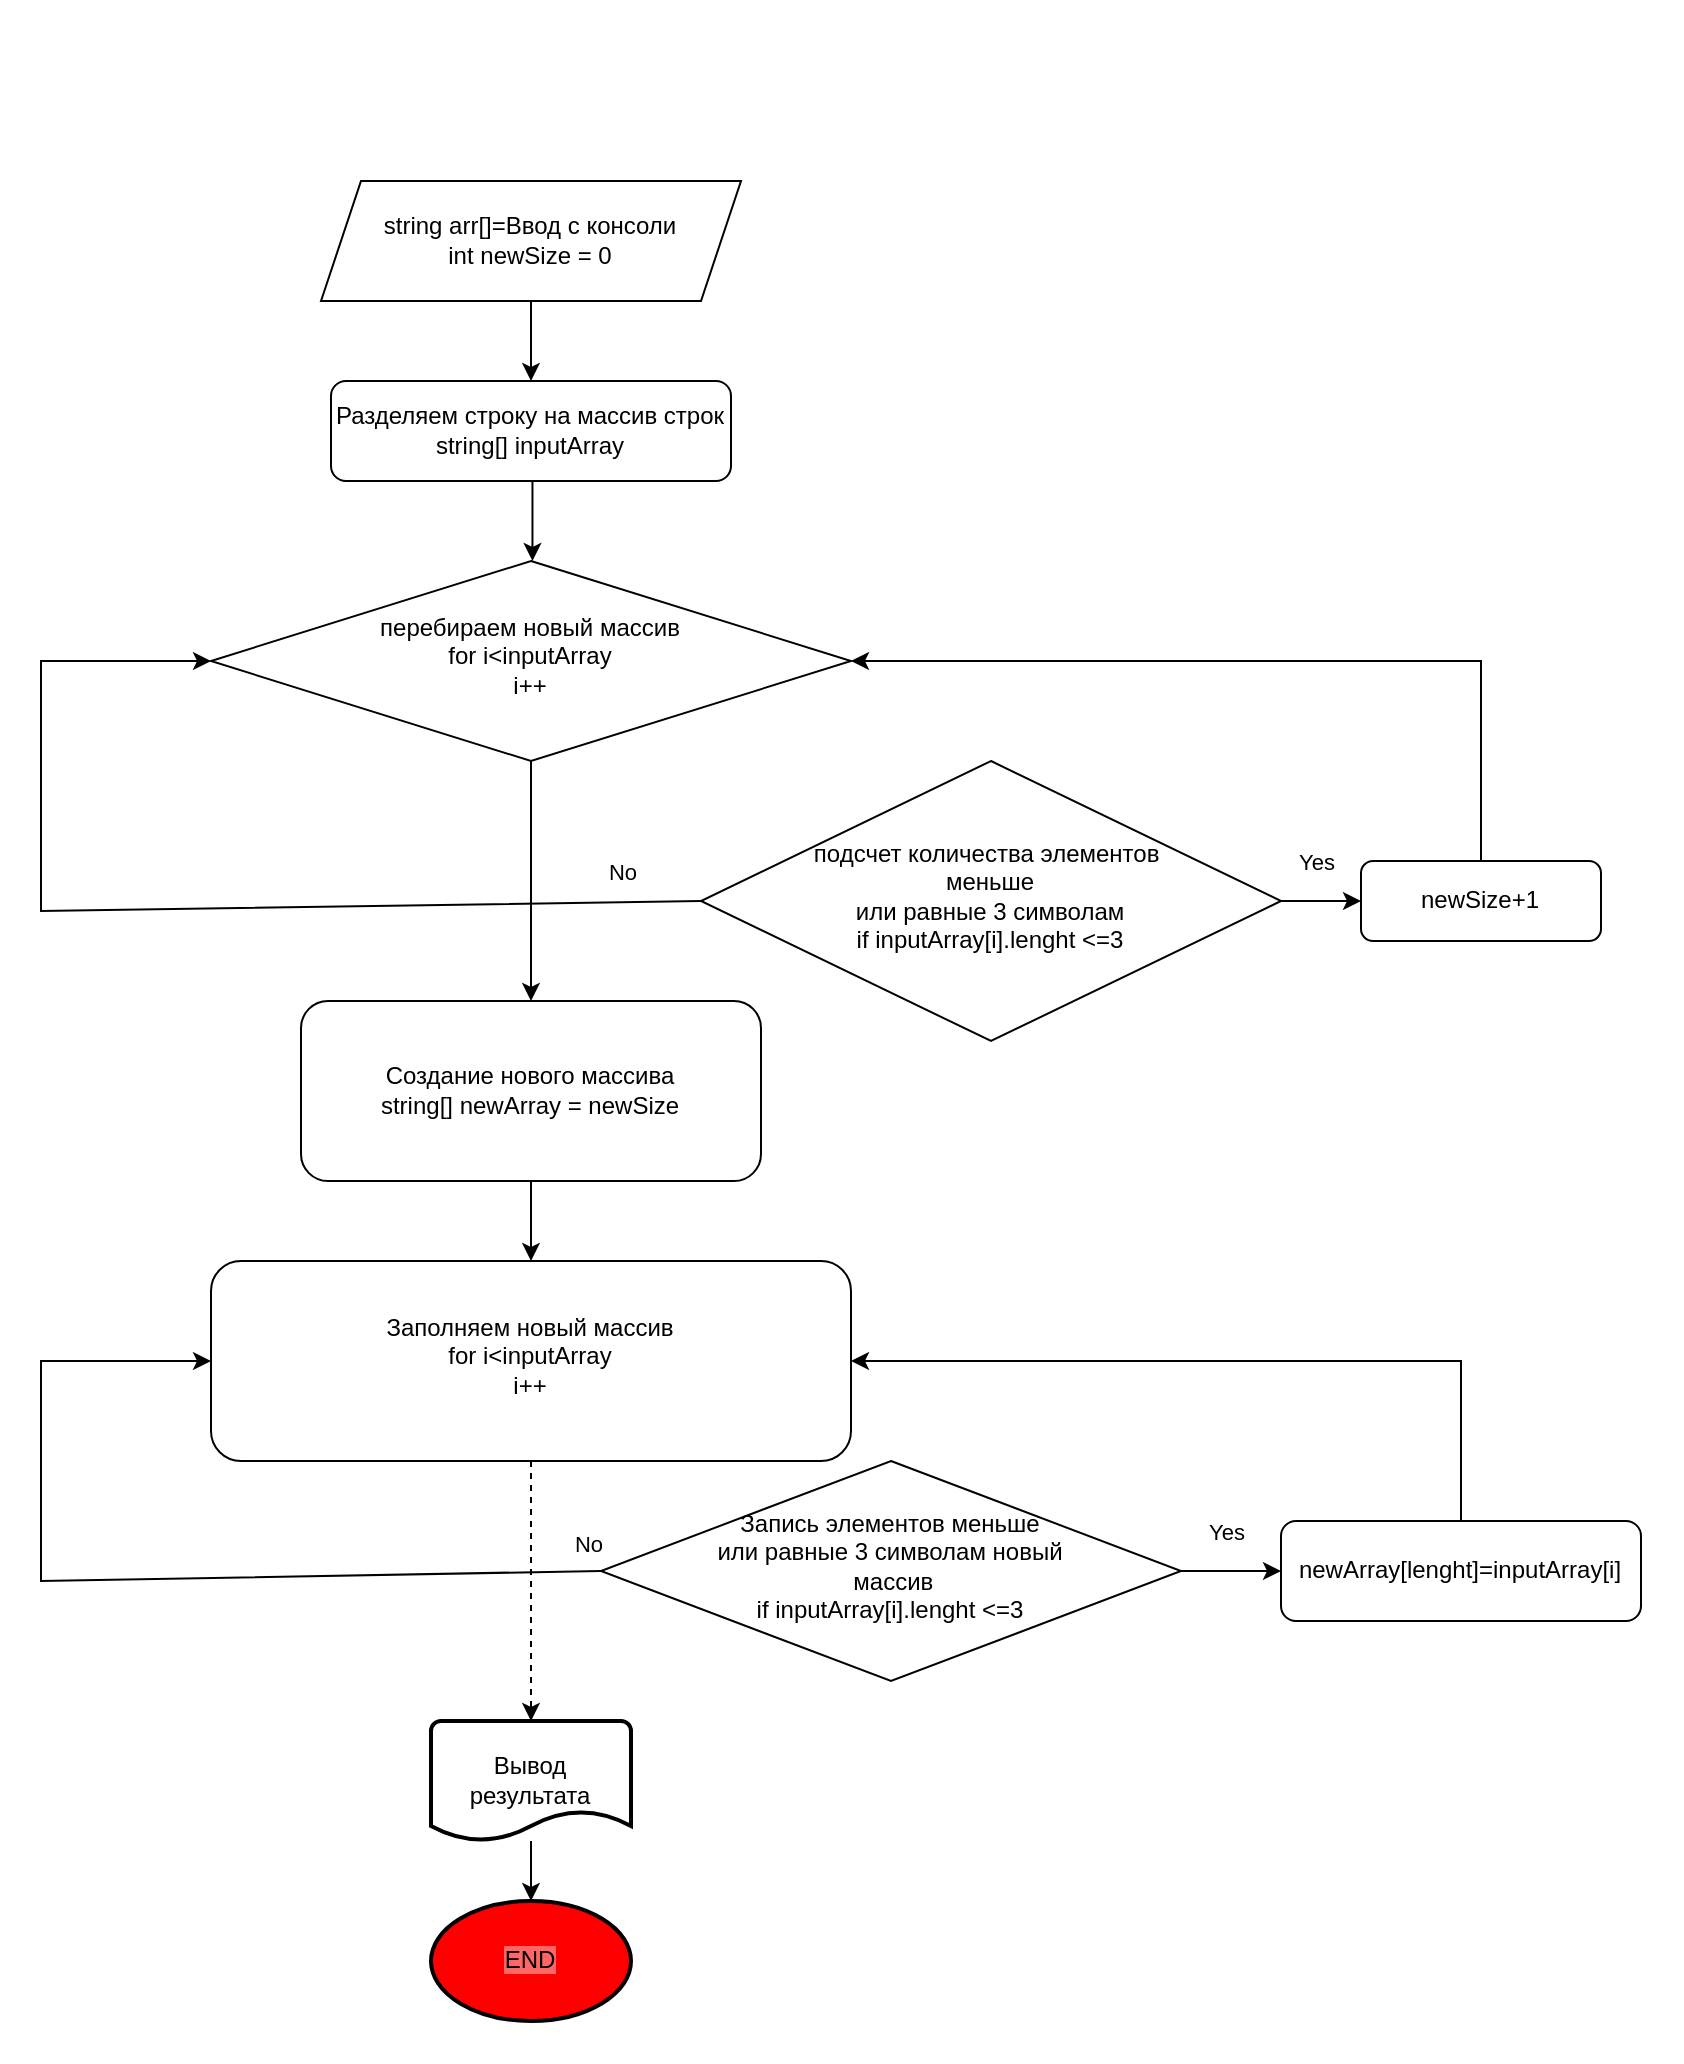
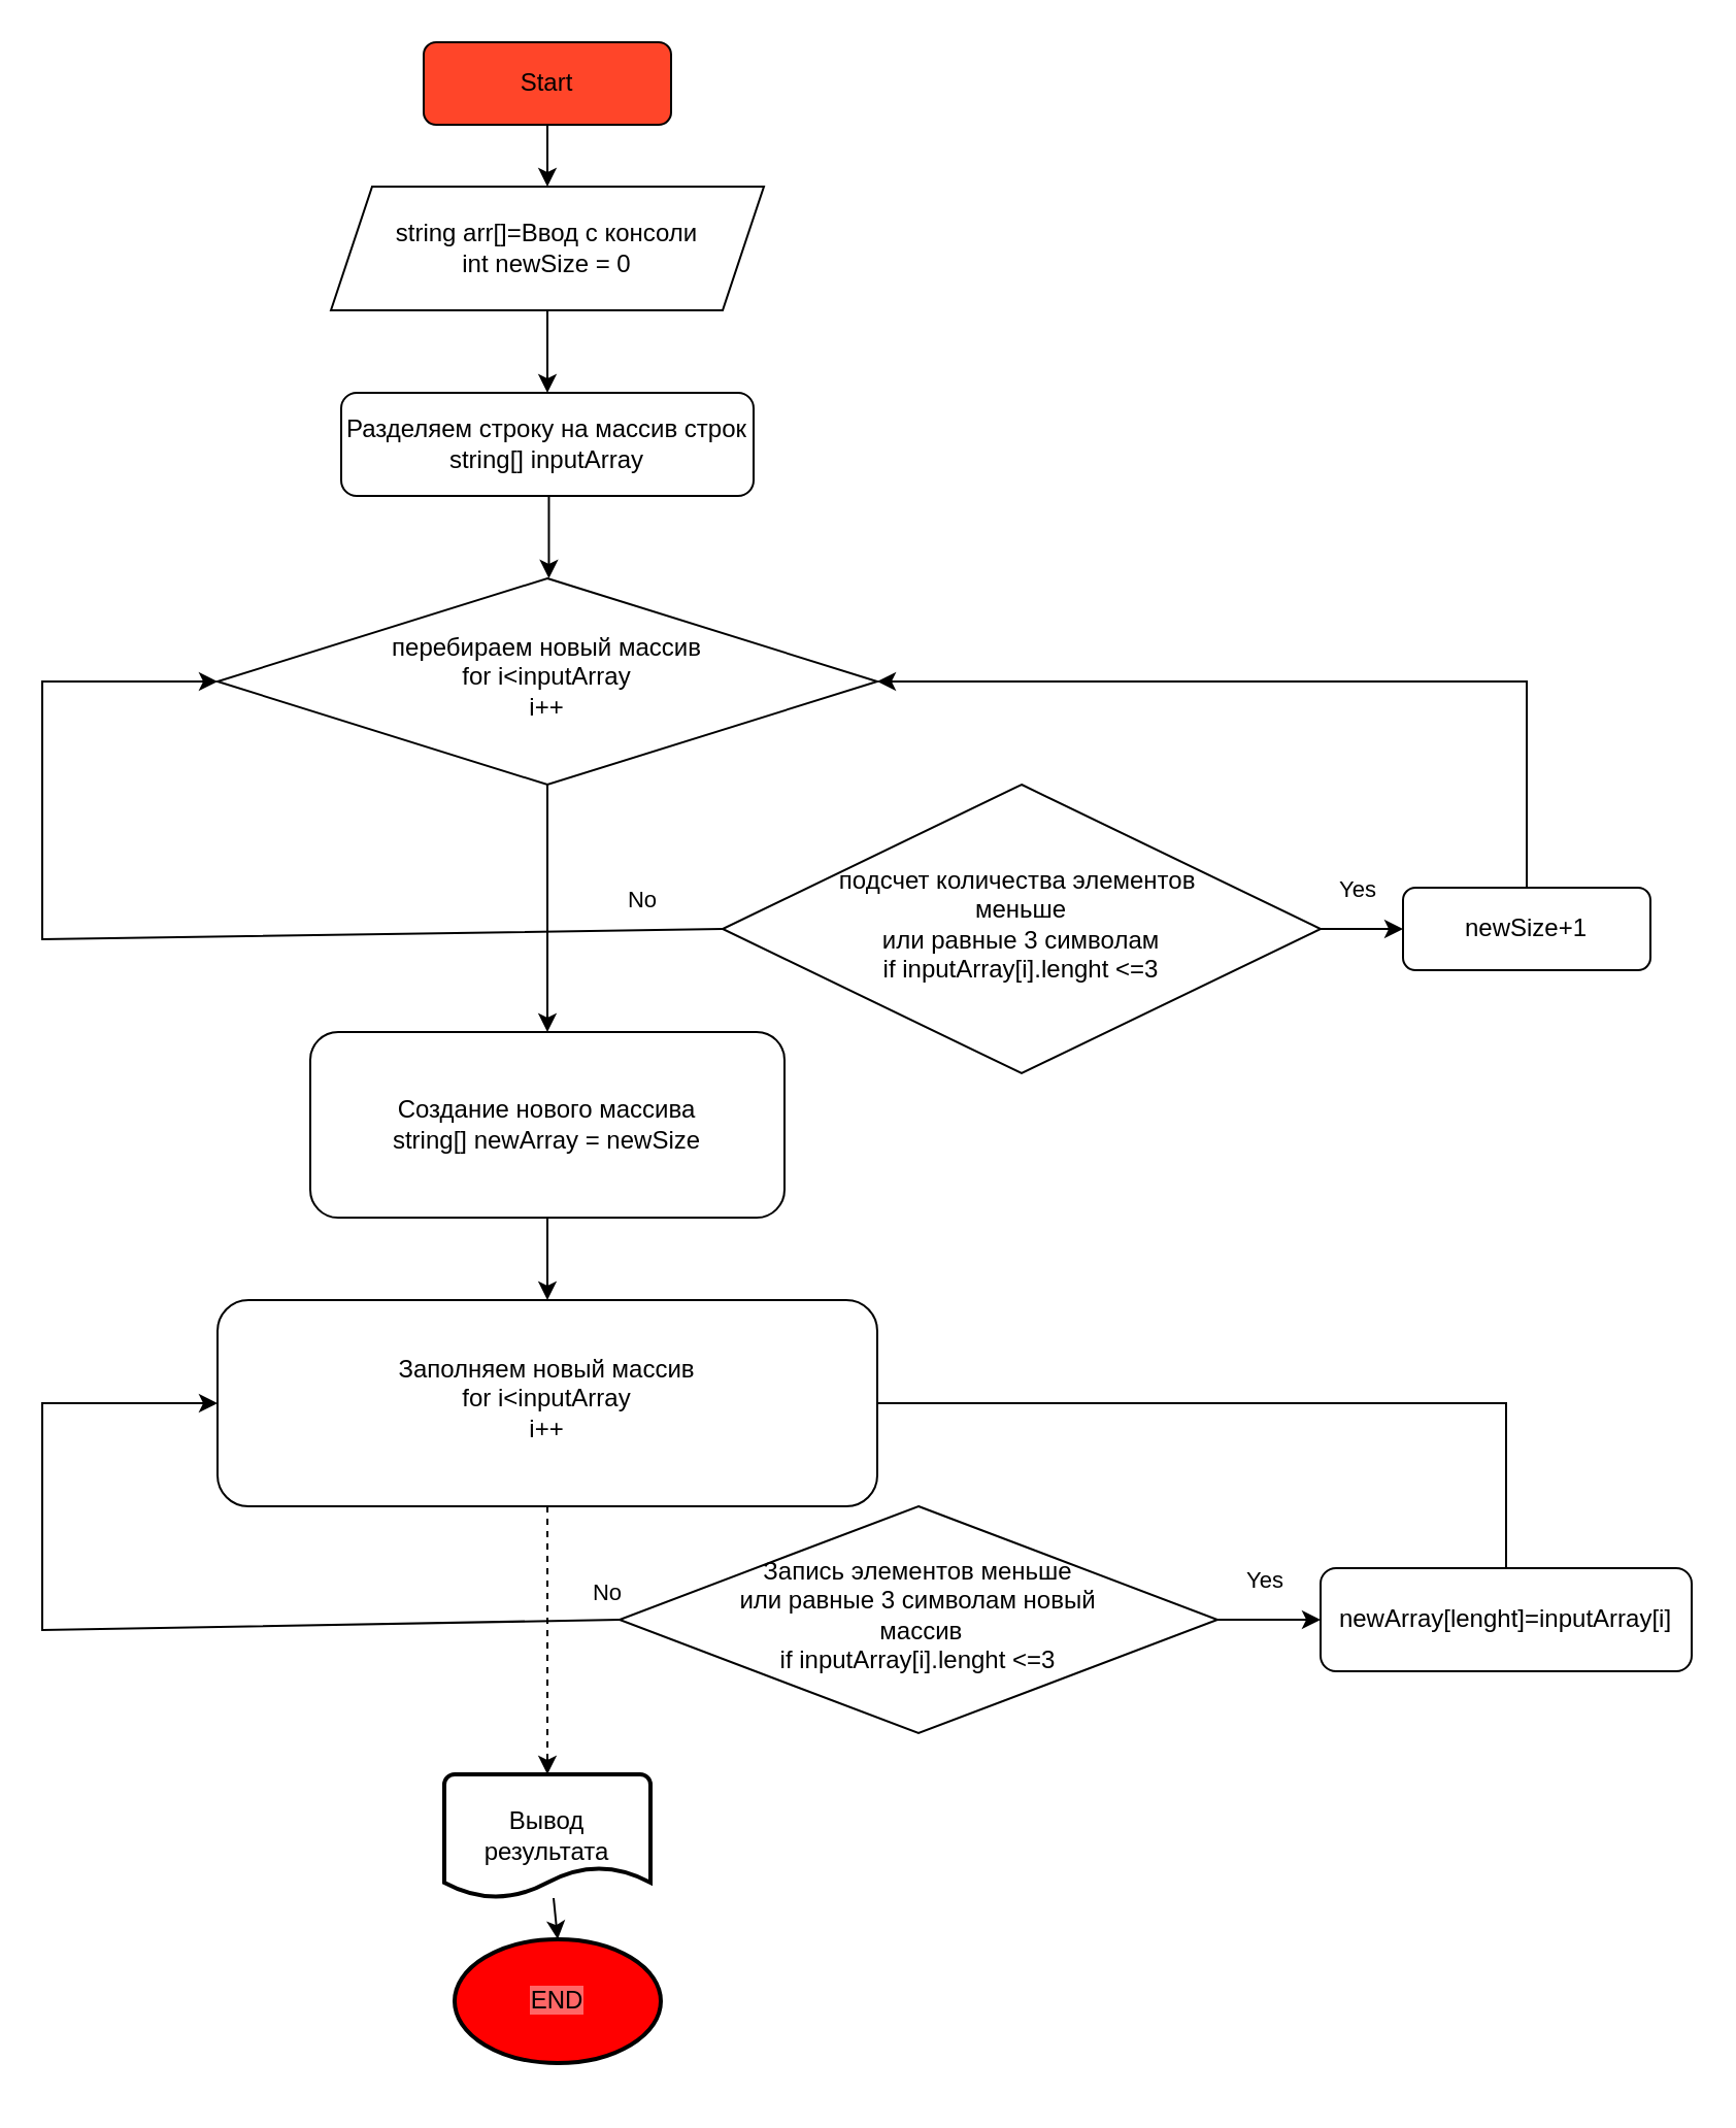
+ <mxCell id="2" value="Start" style="rounded=1;whiteSpace=wrap;html=1;fontSize=12;glass=0;strokeWidth=1;shadow=0;fillColor=#FF4529;" parent="1" vertex="1"><mxGeometry x="205" y="20" width="120" height="40" as="geometry" /></mxCell>
+ <mxCell id="25" value="" style="endArrow=classic;html=1;rounded=0;exitX=0.5;exitY=1;exitDx=0;exitDy=0;" parent="1" source="2" target="7" edge="1"><mxGeometry width="50" height="50" relative="1" as="geometry"><mxPoint x="670" y="270" as="sourcePoint" /><mxPoint x="720" y="220" as="targetPoint" /></mxGeometry></mxCell>
- <mxCell id="20" value="" style="endArrow=classic;html=1;rounded=0;entryX=1;entryY=0.5;entryDx=0;entryDy=0;exitX=0.5;exitY=0;exitDx=0;exitDy=0;" parent="1" source="15" target="13" edge="1"><mxGeometry width="50" height="50" relative="1" as="geometry"><mxPoint x="470" y="920" as="sourcePoint" /><mxPoint x="520" y="870" as="targetPoint" /><Array as="points"><mxPoint x="730" y="680" /></Array></mxGeometry></mxCell>
+ <mxCell id="20" value="" style="endArrow=none;html=1;rounded=0;entryX=1;entryY=0.5;entryDx=0;entryDy=0;exitX=0.5;exitY=0;exitDx=0;exitDy=0;" parent="1" source="15" target="13" edge="1"><mxGeometry width="50" height="50" relative="1" as="geometry"><mxPoint x="470" y="920" as="sourcePoint" /><mxPoint x="520" y="870" as="targetPoint" /><Array as="points"><mxPoint x="730" y="680" /></Array></mxGeometry></mxCell>
- <mxCell id="23" value="&lt;span style=&quot;background-color: rgb(255, 102, 102);&quot;&gt;END&lt;/span&gt;" style="strokeWidth=2;html=1;shape=mxgraph.flowchart.start_1;whiteSpace=wrap;fillColor=#FF0000;" parent="1" vertex="1"><mxGeometry x="215" y="950" width="100" height="60" as="geometry" /></mxCell>
+ <mxCell id="23" value="&lt;span style=&quot;background-color: rgb(255, 102, 102);&quot;&gt;END&lt;/span&gt;" style="strokeWidth=2;html=1;shape=mxgraph.flowchart.start_1;whiteSpace=wrap;fillColor=#FF0000;" parent="1" vertex="1"><mxGeometry x="220" y="940" width="100" height="60" as="geometry" /></mxCell>
